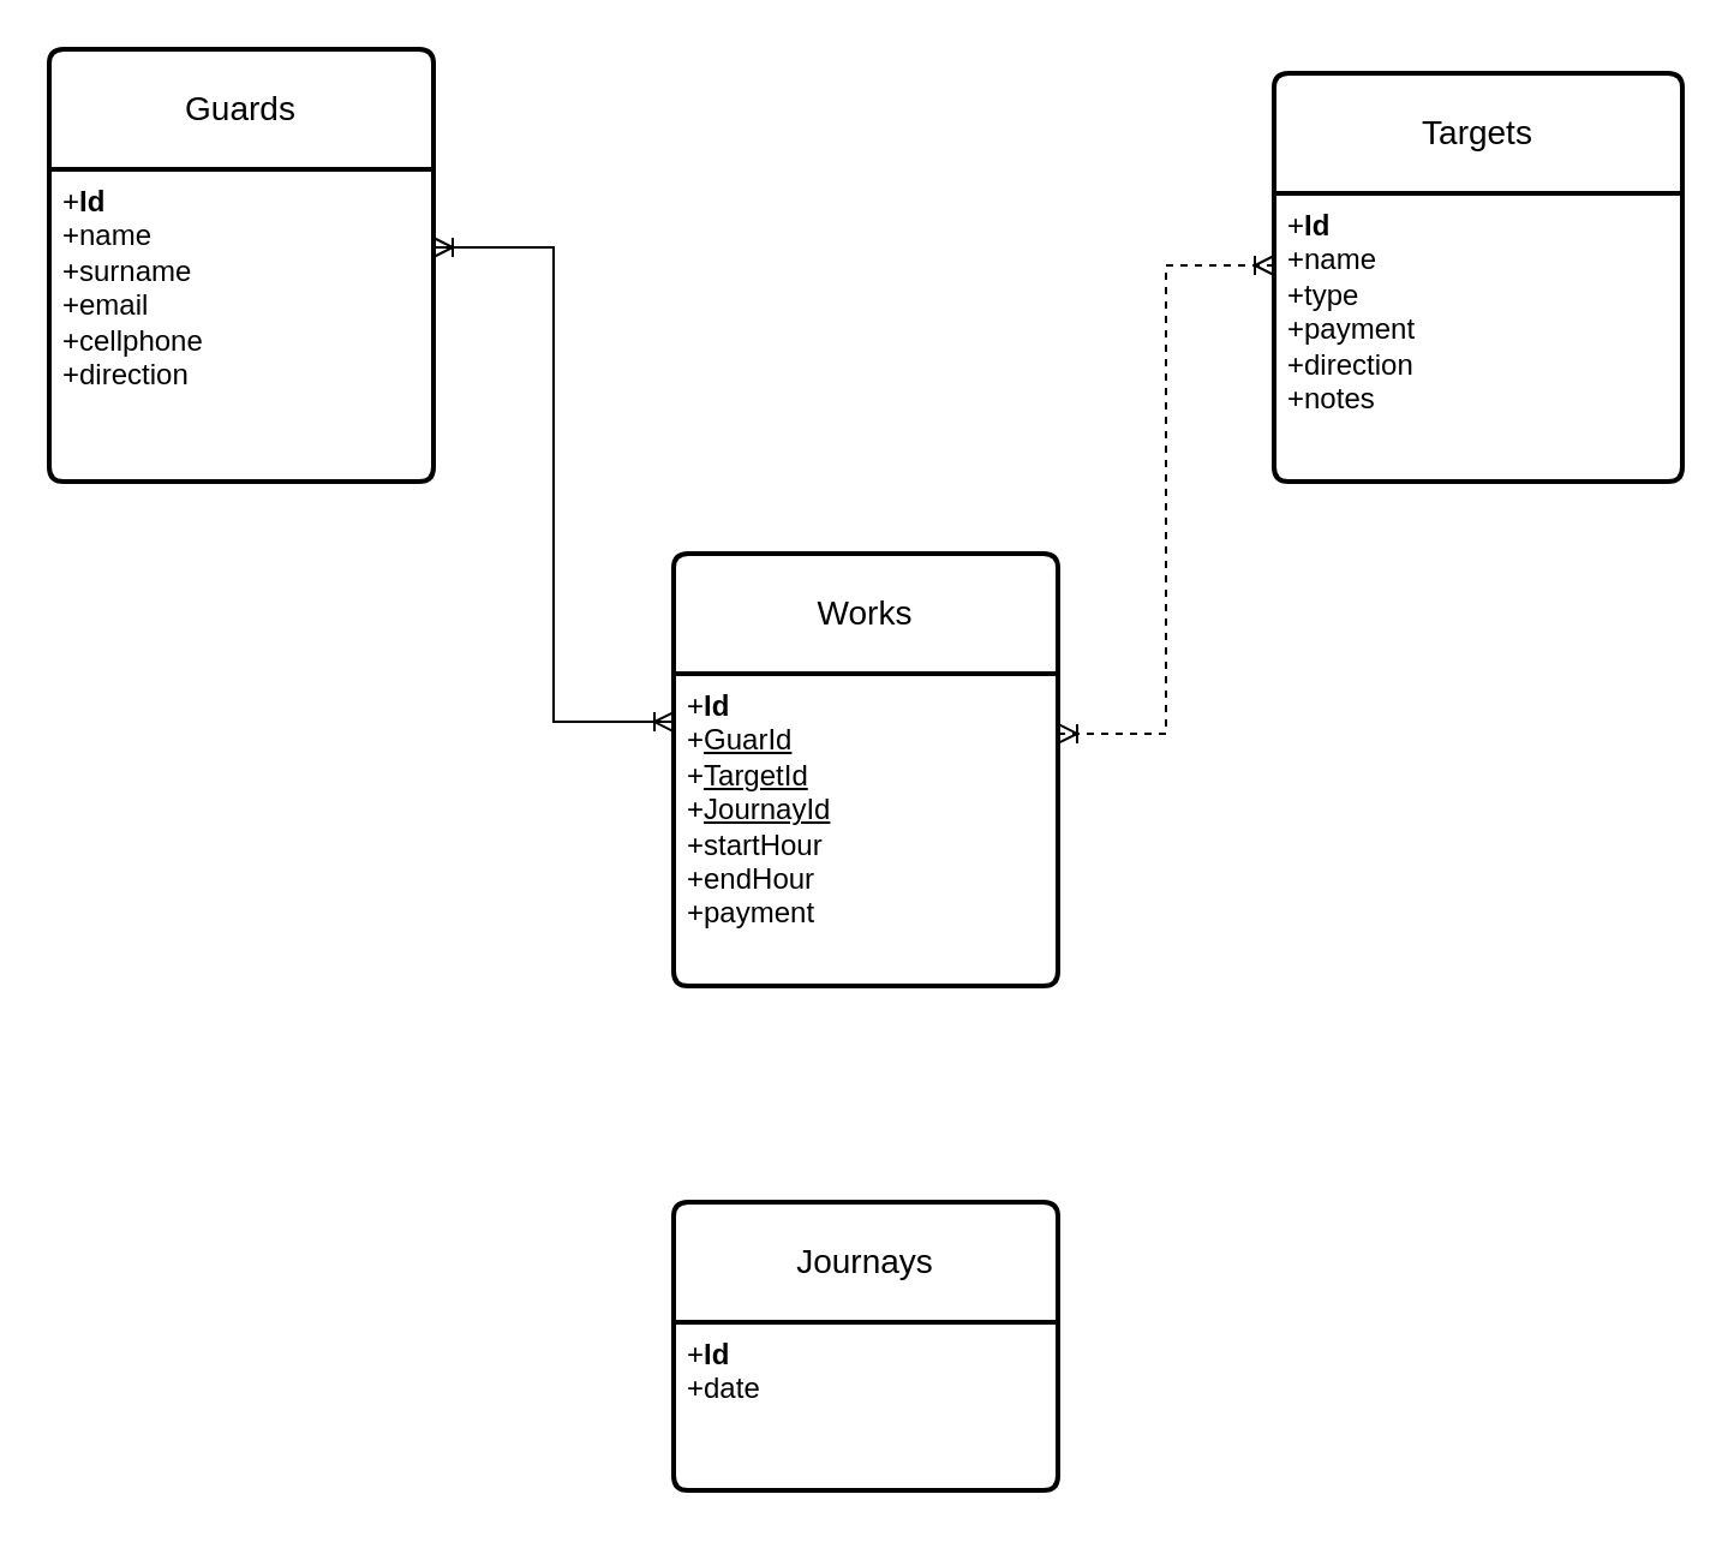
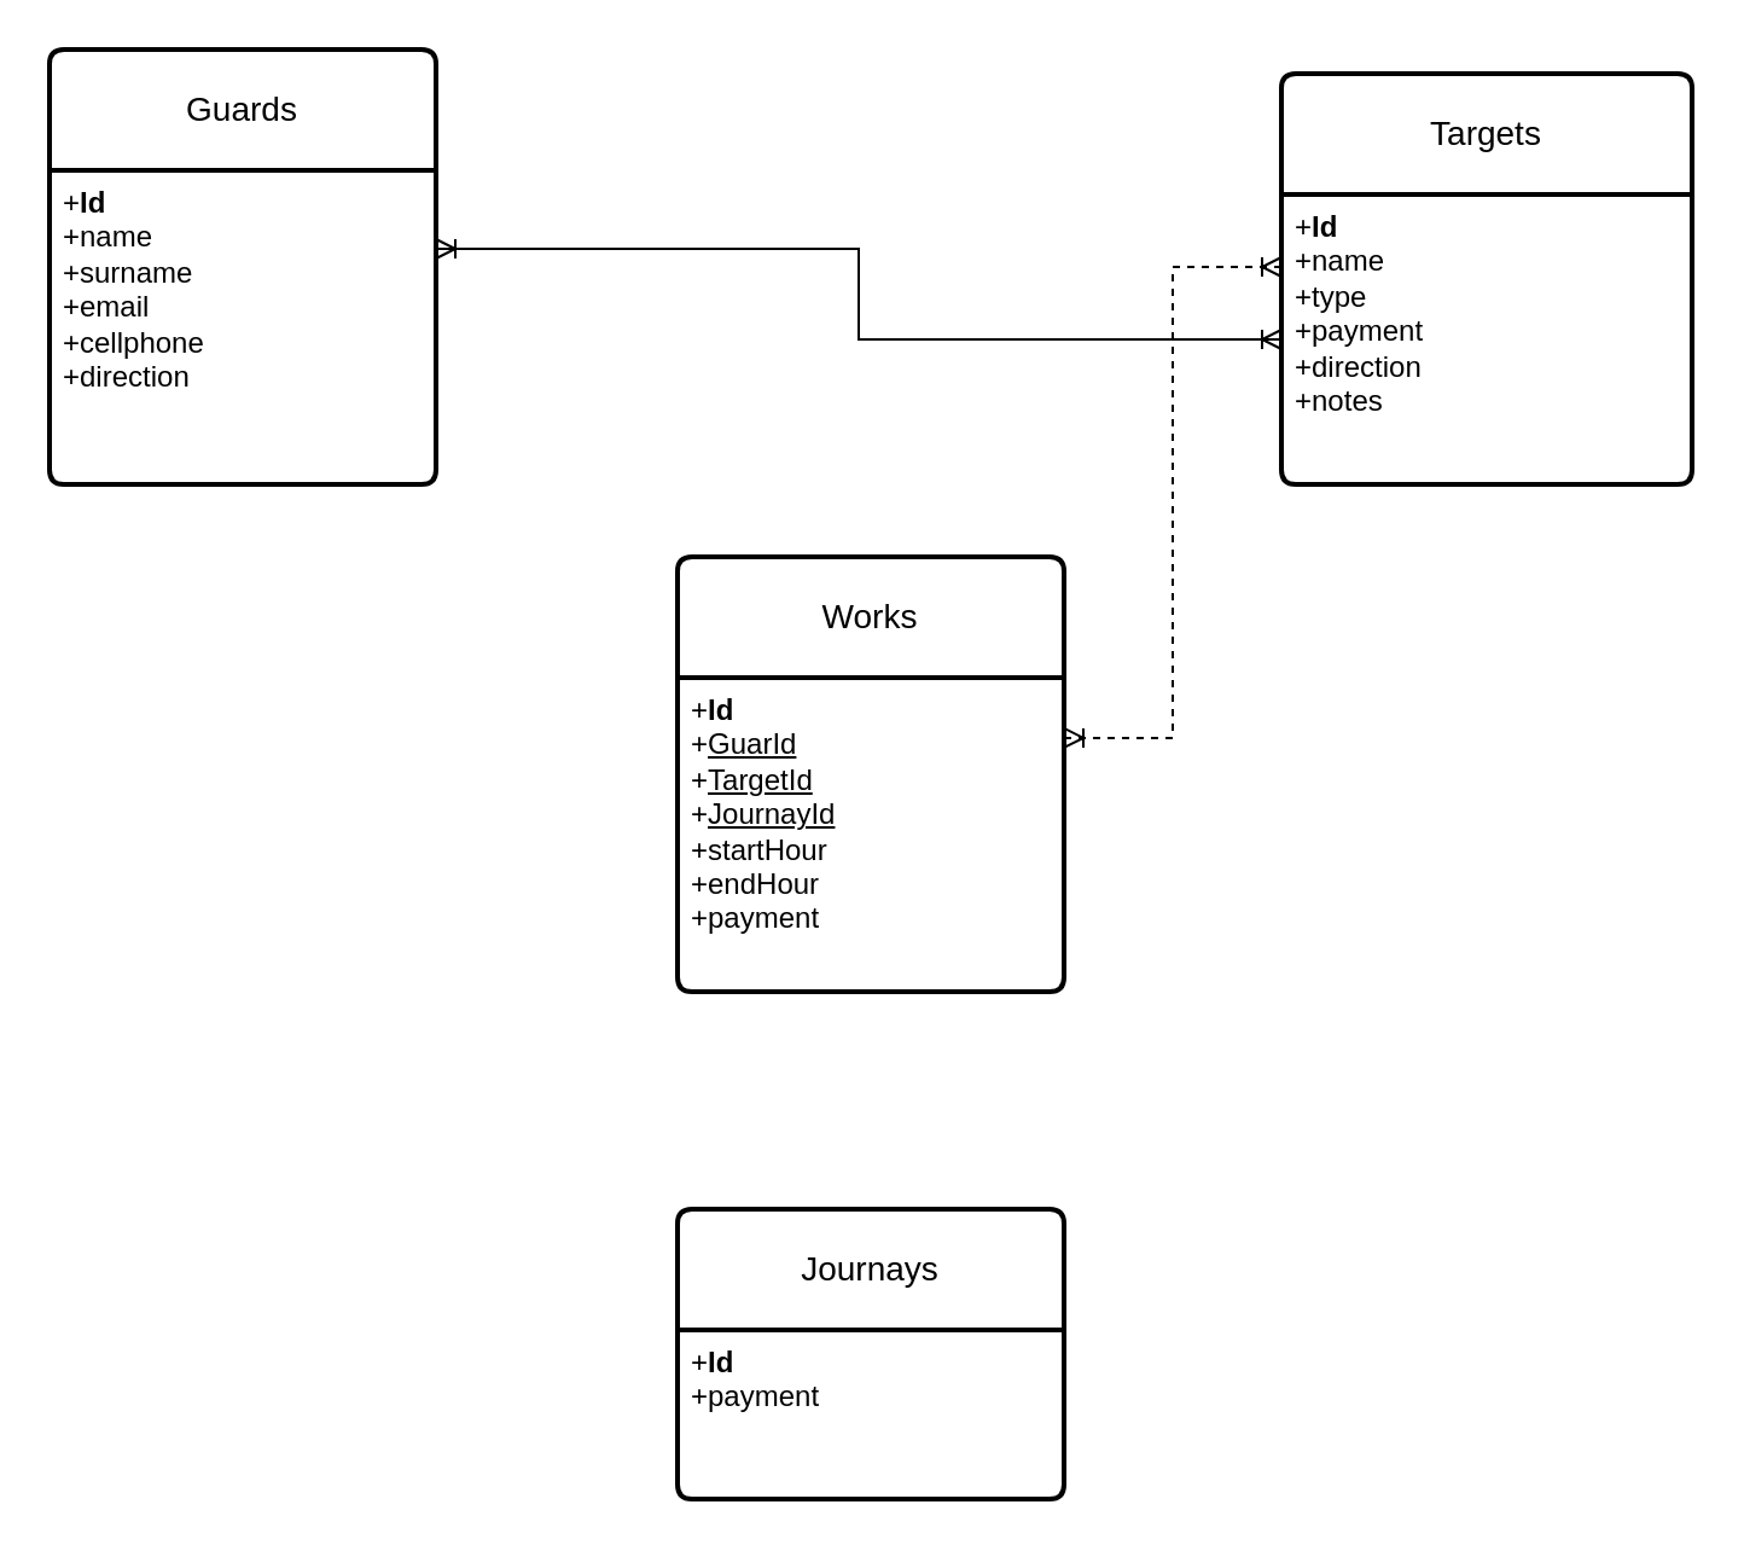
- <mxCell id="10" style="edgeStyle=orthogonalEdgeStyle;rounded=0;orthogonalLoop=1;jettySize=auto;html=1;exitX=1;exitY=0.25;exitDx=0;exitDy=0;entryX=0;entryY=0.154;entryDx=0;entryDy=0;entryPerimeter=0;endArrow=ERoneToMany;endFill=0;startArrow=ERoneToMany;startFill=0;" parent="1" source="3" target="9" edge="1"><mxGeometry relative="1" as="geometry" /></mxCell>
+ <mxCell id="10" style="edgeStyle=orthogonalEdgeStyle;rounded=0;orthogonalLoop=1;jettySize=auto;html=1;exitX=1;exitY=0.25;exitDx=0;exitDy=0;endArrow=ERoneToMany;endFill=0;startArrow=ERoneToMany;startFill=0;" parent="1" source="3" target="5" edge="1"><mxGeometry relative="1" as="geometry" /></mxCell>
- <mxCell id="7" value="+&lt;b&gt;Id&lt;/b&gt;&lt;br&gt;+date" style="align=left;strokeColor=none;fillColor=none;spacingLeft=4;fontSize=12;verticalAlign=top;resizable=0;rotatable=0;part=1;html=1;" parent="6" vertex="1"><mxGeometry y="50" width="160" height="70" as="geometry" /></mxCell>
+ <mxCell id="7" value="+&lt;b&gt;Id&lt;/b&gt;&lt;br&gt;+payment" style="align=left;strokeColor=none;fillColor=none;spacingLeft=4;fontSize=12;verticalAlign=top;resizable=0;rotatable=0;part=1;html=1;" parent="6" vertex="1"><mxGeometry y="50" width="160" height="70" as="geometry" /></mxCell>
